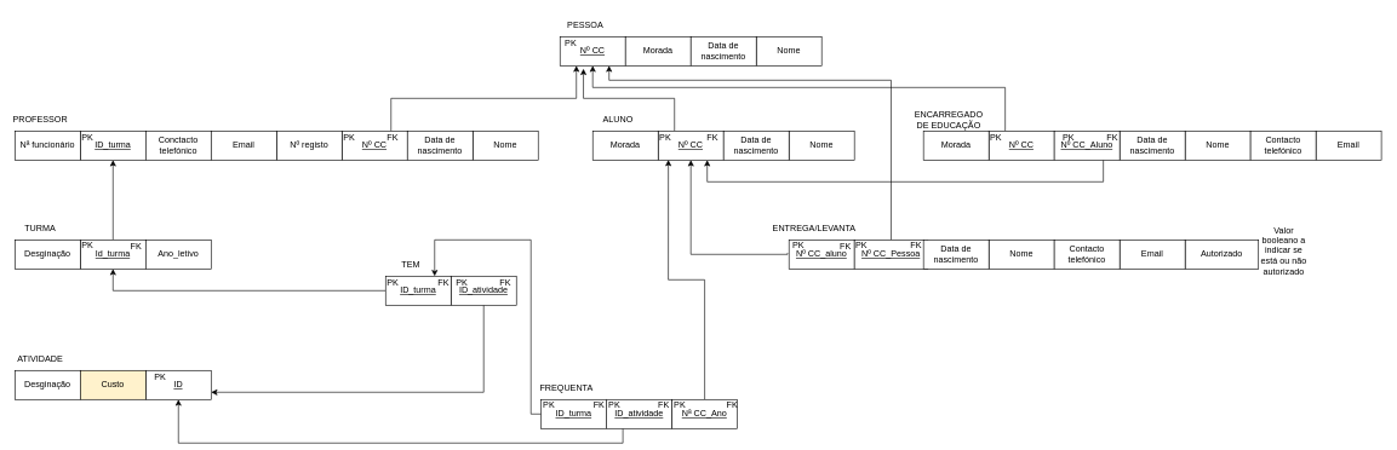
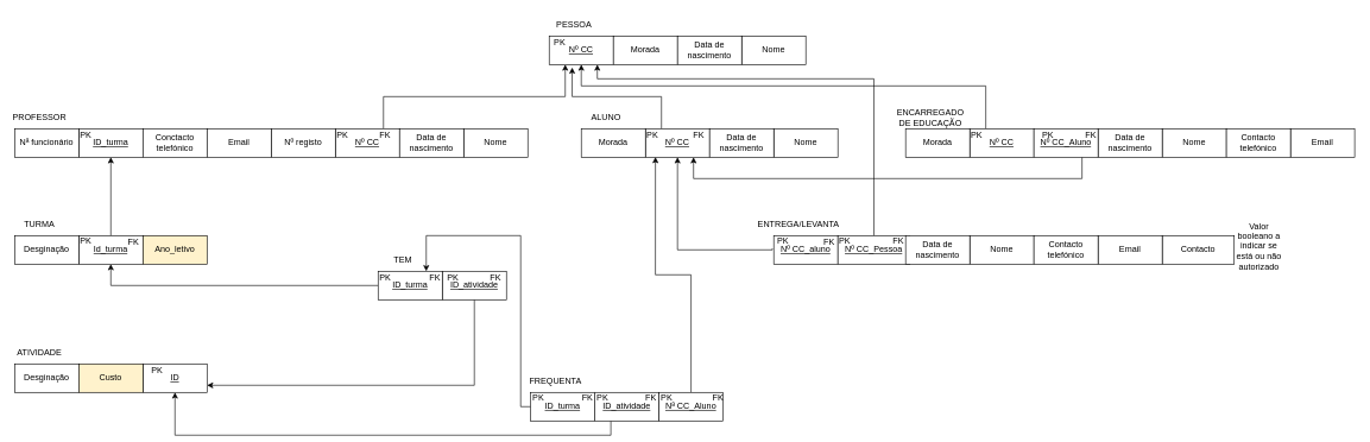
- <mxCell id="48" value="Ano_letivo" style="rounded=0;whiteSpace=wrap;html=1;fontStyle=0" vertex="1" parent="1"><mxGeometry x="200" y="330" width="90" height="40" as="geometry" /></mxCell>
+ <mxCell id="48" value="Ano_letivo" style="rounded=0;whiteSpace=wrap;html=1;fontStyle=0;fillColor=#fff2cc;" vertex="1" parent="1"><mxGeometry x="200" y="330" width="90" height="40" as="geometry" /></mxCell>
- <mxCell id="37" value="Autorizado" style="rounded=0;whiteSpace=wrap;html=1;fontStyle=0" vertex="1" parent="1"><mxGeometry x="1630" y="330" width="101" height="40" as="geometry" /></mxCell>
+ <mxCell id="37" value="Contacto" style="rounded=0;whiteSpace=wrap;html=1;fontStyle=0" vertex="1" parent="1"><mxGeometry x="1630" y="330" width="101" height="40" as="geometry" /></mxCell>
- <mxCell id="64" value="Nª CC_Ano" style="rounded=0;whiteSpace=wrap;html=1;fontStyle=4" vertex="1" parent="1"><mxGeometry x="924" y="550" width="90" height="40" as="geometry" /></mxCell>
+ <mxCell id="64" value="Nª CC_Aluno" style="rounded=0;whiteSpace=wrap;html=1;fontStyle=4" vertex="1" parent="1"><mxGeometry x="924" y="550" width="90" height="40" as="geometry" /></mxCell>
